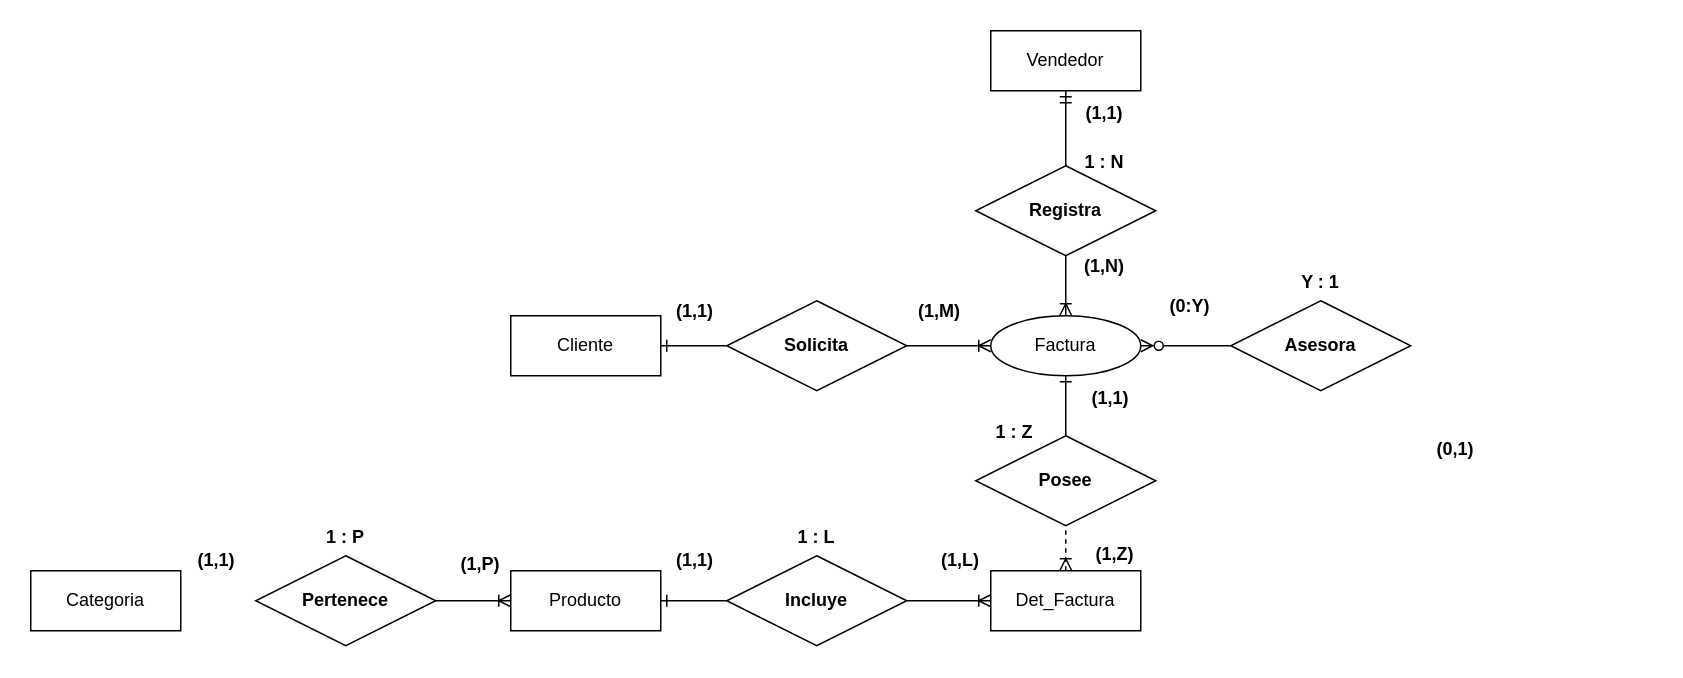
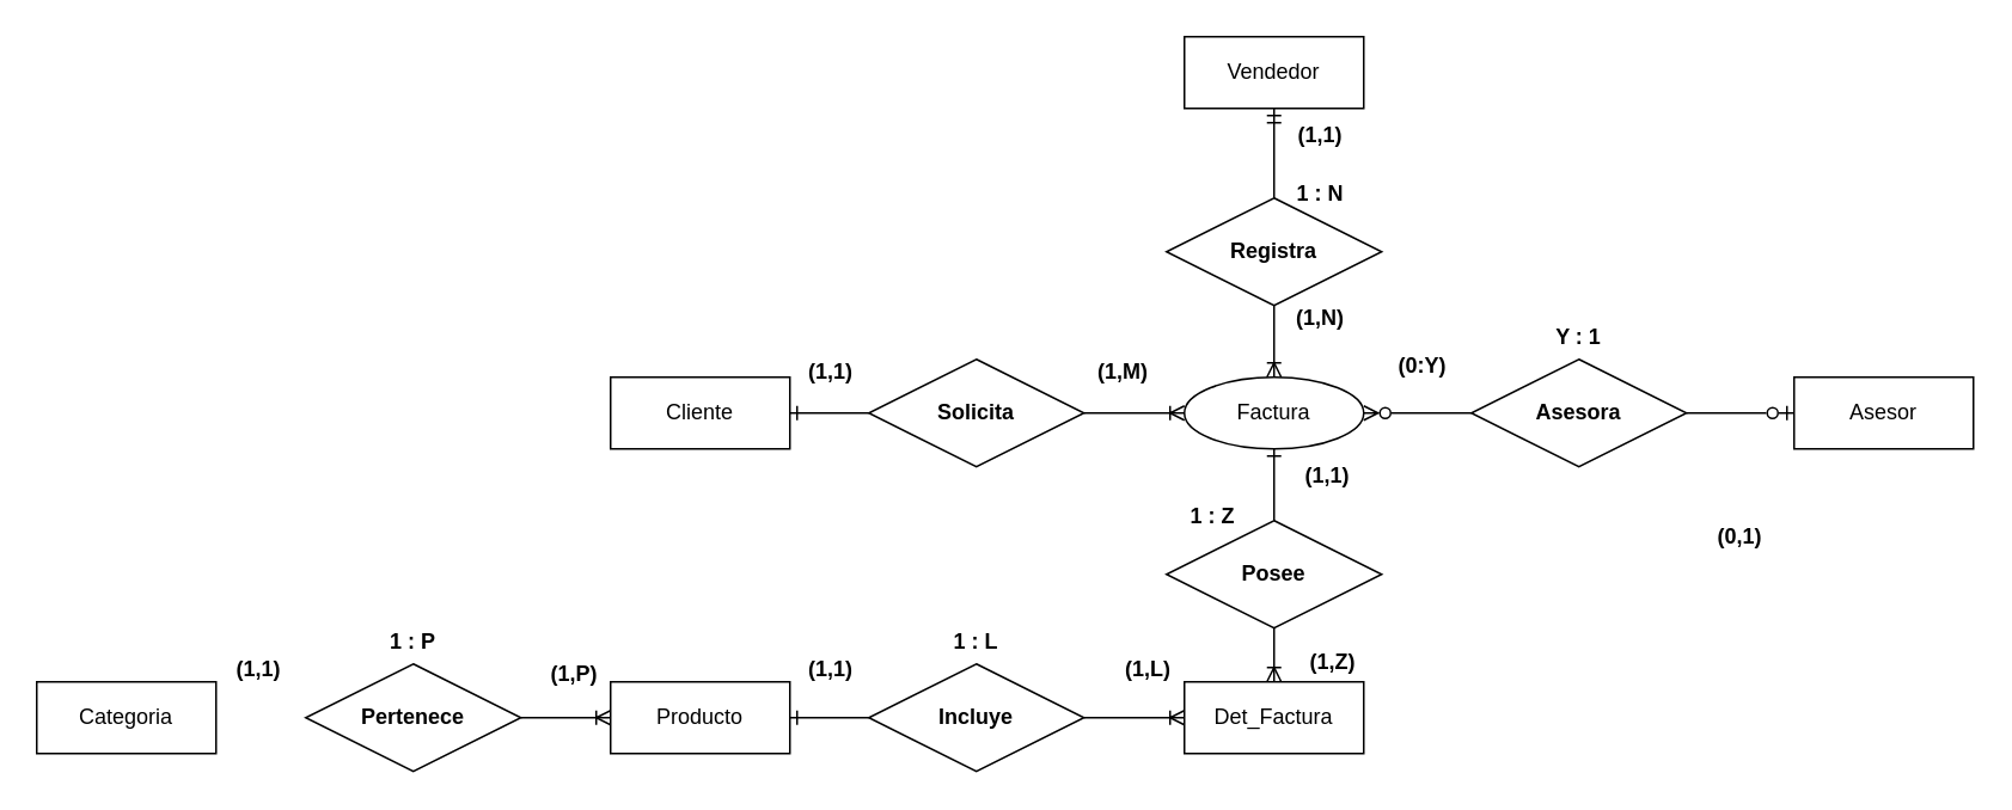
+ <mxCell id="25" value="" style="endArrow=ERzeroToOne;html=1;rounded=0;entryX=0;entryY=0.5;entryDx=0;entryDy=0;exitX=1;exitY=0.5;exitDx=0;exitDy=0;endFill=0;" edge="1" parent="1" source="20" target="19"><mxGeometry width="50" height="50" relative="1" as="geometry"><mxPoint x="900" y="320" as="sourcePoint" /><mxPoint x="950" y="270" as="targetPoint" /></mxGeometry></mxCell>
+ <mxCell id="19" value="Asesor" style="whiteSpace=wrap;html=1;align=center;" vertex="1" parent="1"><mxGeometry x="1000" y="210" width="100" height="40" as="geometry" /></mxCell>
- <mxCell id="10" value="" style="endArrow=none;html=1;rounded=0;entryX=0.5;entryY=1;entryDx=0;entryDy=0;exitX=0.5;exitY=0;exitDx=0;exitDy=0;startArrow=ERoneToMany;startFill=0;dashed=1;" edge="1" parent="1" source="2" target="6"><mxGeometry width="50" height="50" relative="1" as="geometry"><mxPoint x="570" y="450" as="sourcePoint" /><mxPoint x="620" y="400" as="targetPoint" /></mxGeometry></mxCell>
+ <mxCell id="10" value="" style="endArrow=none;html=1;rounded=0;entryX=0.5;entryY=1;entryDx=0;entryDy=0;exitX=0.5;exitY=0;exitDx=0;exitDy=0;startArrow=ERoneToMany;startFill=0;" edge="1" parent="1" source="2" target="6"><mxGeometry width="50" height="50" relative="1" as="geometry"><mxPoint x="570" y="450" as="sourcePoint" /><mxPoint x="620" y="400" as="targetPoint" /></mxGeometry></mxCell>
